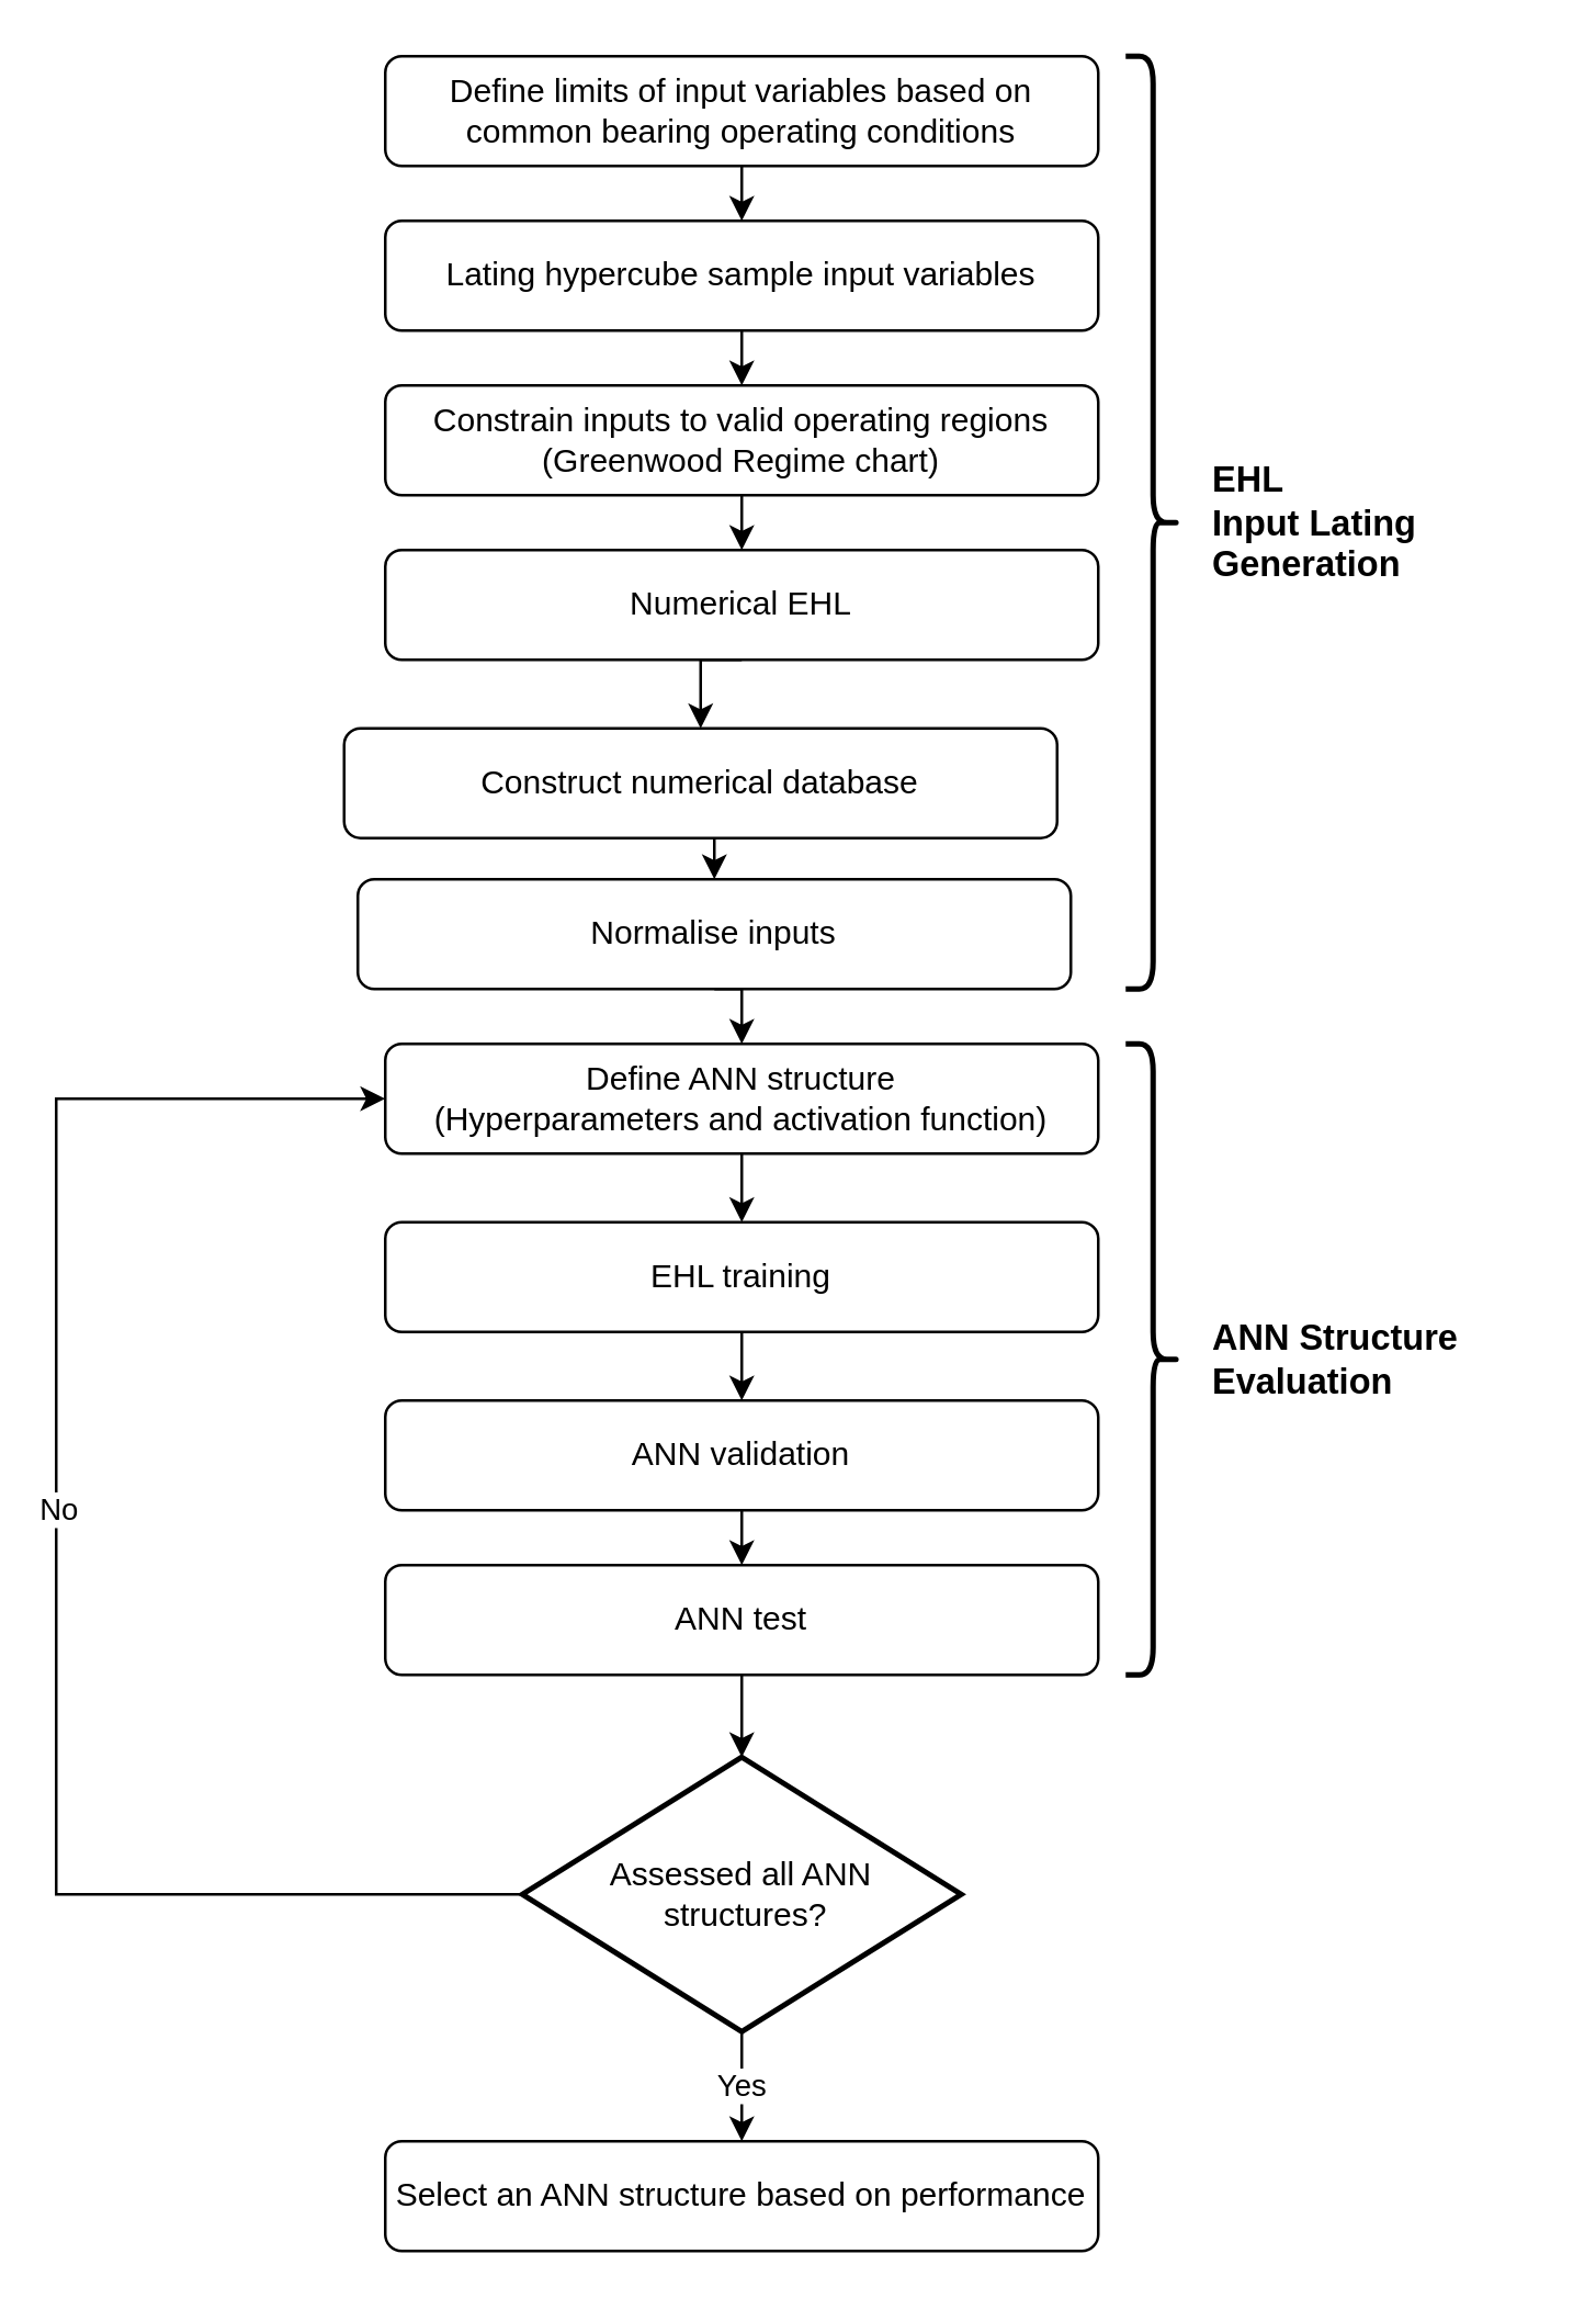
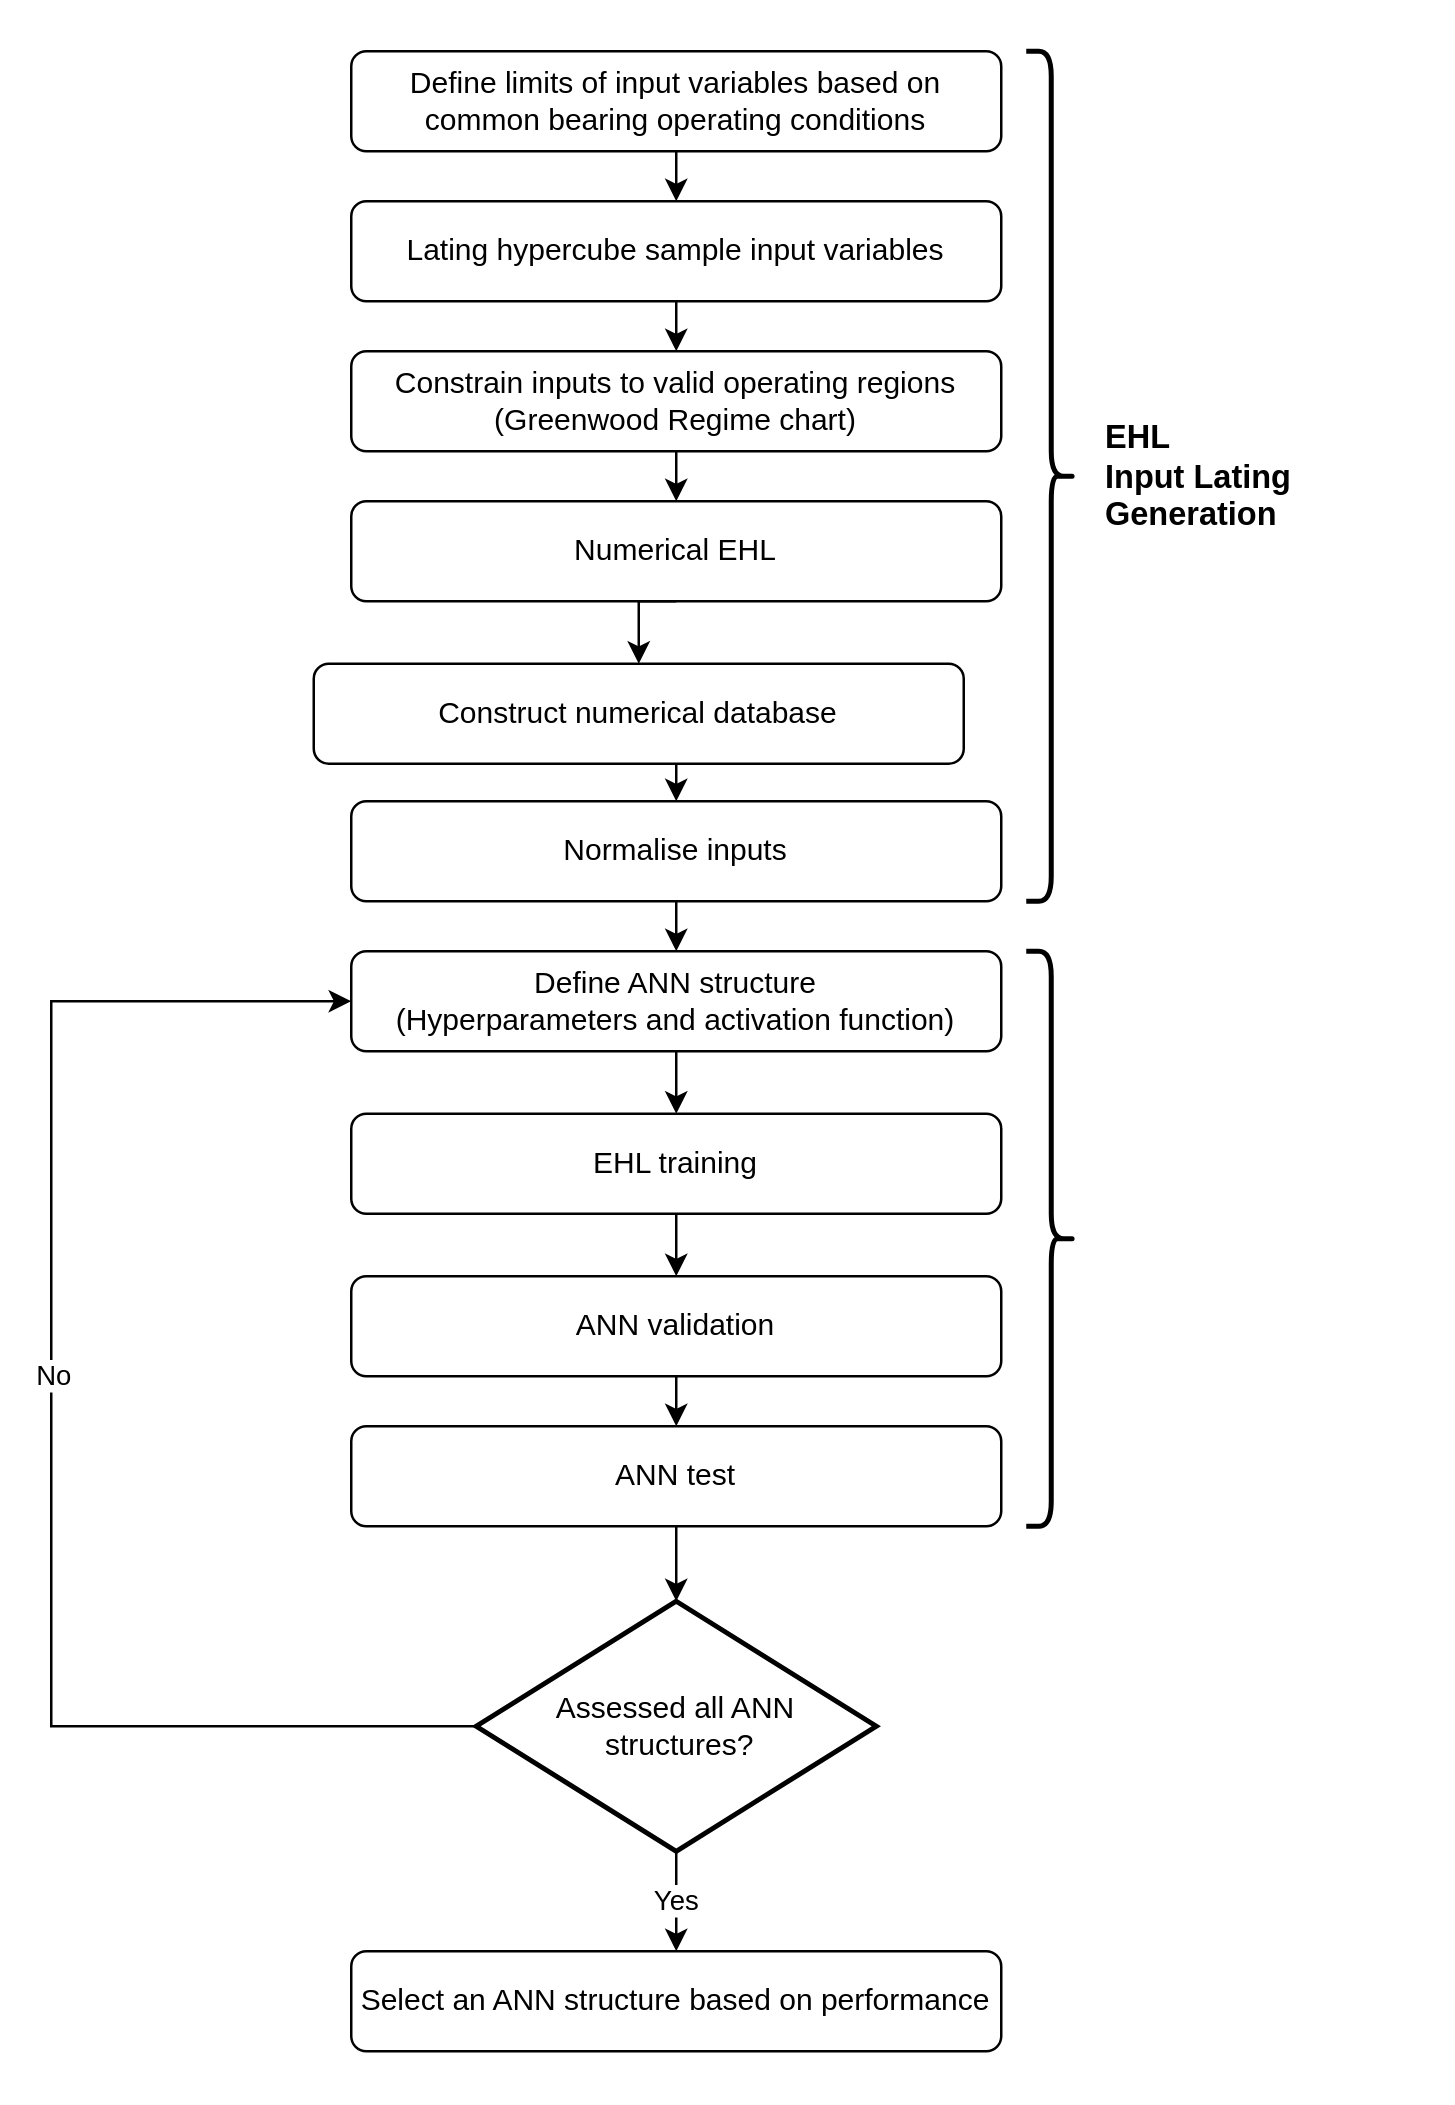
- <mxCell id="19" value="Normalise inputs" style="rounded=1;whiteSpace=wrap;html=1;fontSize=12;glass=0;strokeWidth=1;shadow=0;" parent="1" vertex="1"><mxGeometry x="130" y="320" width="260" height="40" as="geometry" /></mxCell>
+ <mxCell id="19" value="Normalise inputs" style="rounded=1;whiteSpace=wrap;html=1;fontSize=12;glass=0;strokeWidth=1;shadow=0;" parent="1" vertex="1"><mxGeometry x="140" y="320" width="260" height="40" as="geometry" /></mxCell>
- <mxCell id="30" value="&lt;span style=&quot;font-size: 13px;&quot;&gt;&lt;b&gt;ANN Structure&amp;nbsp;&lt;/b&gt;&lt;/span&gt;&lt;div&gt;&lt;span style=&quot;font-size: 13px;&quot;&gt;&lt;b&gt;Evaluation&lt;/b&gt;&lt;/span&gt;&lt;/div&gt;" style="text;html=1;align=left;verticalAlign=middle;resizable=0;points=[];autosize=1;strokeColor=none;fillColor=none;" parent="1" vertex="1"><mxGeometry x="440" y="475" width="120" height="40" as="geometry" /></mxCell>
